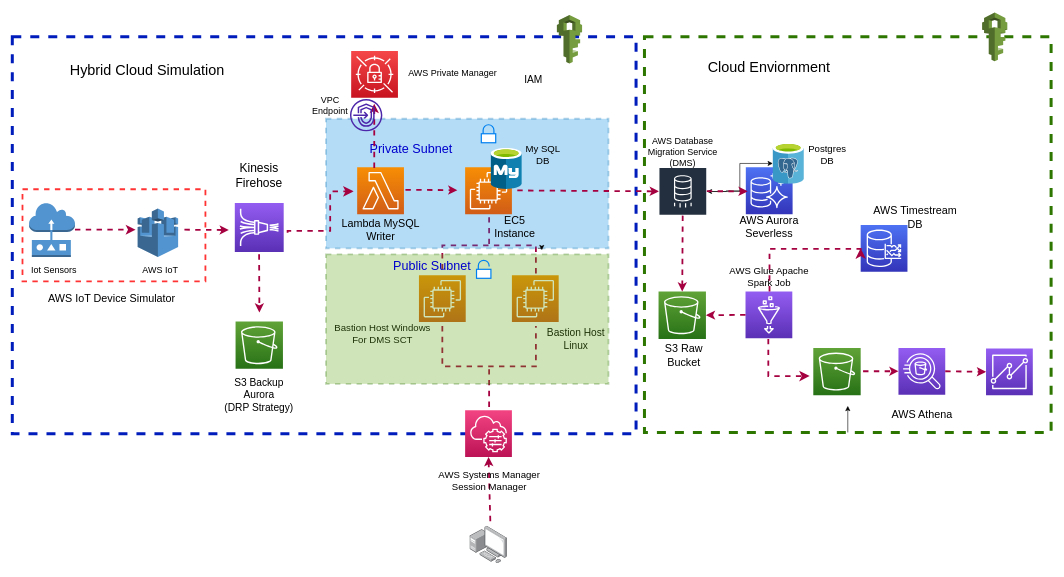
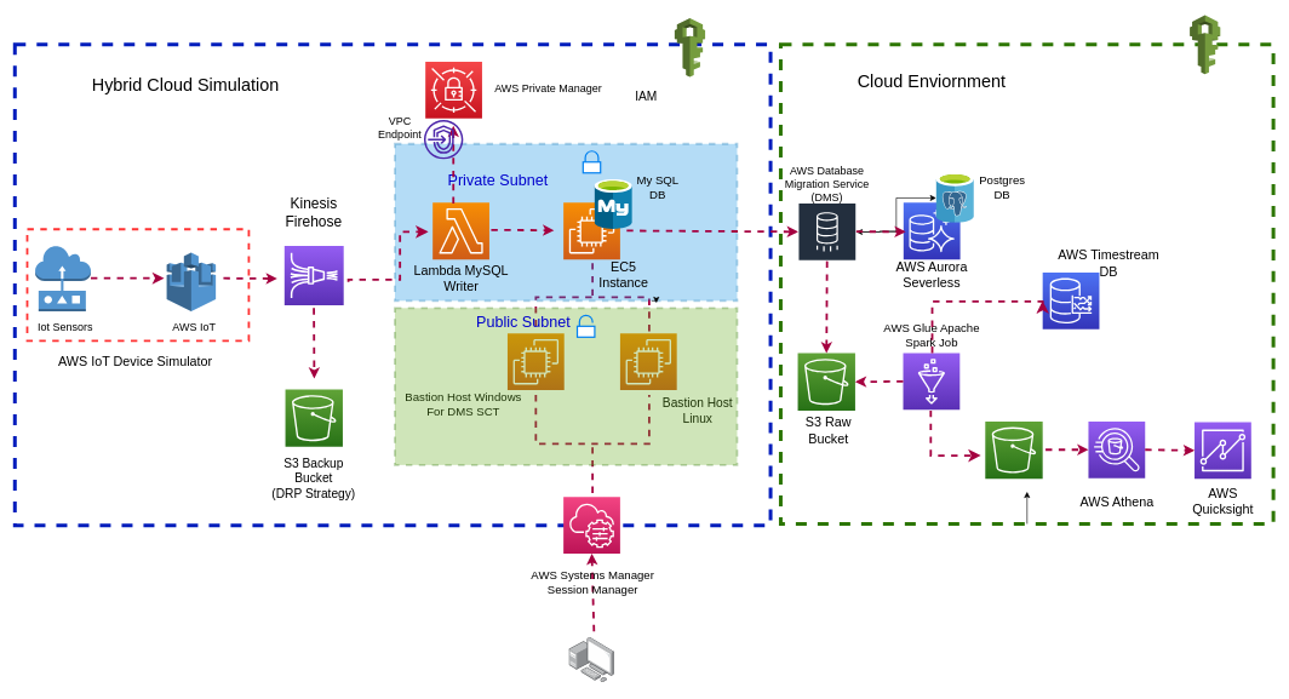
- <mxCell id="33" value="&lt;font style=&quot;font-size: 24px;&quot; color=&quot;#000000&quot;&gt;Hybrid Cloud Simulation&lt;/font&gt;" style="text;html=1;strokeColor=none;fillColor=none;align=center;verticalAlign=middle;whiteSpace=wrap;rounded=0;" vertex="1" parent="1"><mxGeometry x="56" y="101" width="378" height="30" as="geometry" /></mxCell>
+ <mxCell id="33" value="&lt;font style=&quot;font-size: 24px;&quot; color=&quot;#000000&quot;&gt;Hybrid Cloud Simulation&lt;/font&gt;" style="text;html=1;strokeColor=none;fillColor=none;align=center;verticalAlign=middle;whiteSpace=wrap;rounded=0;" vertex="1" parent="1"><mxGeometry x="66" y="101" width="378" height="30" as="geometry" /></mxCell>
- <mxCell id="25" value="&lt;font style=&quot;font-size: 17px;&quot; color=&quot;#000000&quot;&gt;S3 Backup Aurora &lt;br&gt;(DRP Strategy)&lt;/font&gt;" style="text;html=1;strokeColor=none;fillColor=none;align=center;verticalAlign=middle;whiteSpace=wrap;rounded=0;" parent="1" vertex="1"><mxGeometry x="365.37" y="618" width="132.75" height="79" as="geometry" /></mxCell>
+ <mxCell id="25" value="&lt;font style=&quot;font-size: 17px;&quot; color=&quot;#000000&quot;&gt;S3 Backup Bucket &lt;br&gt;(DRP Strategy)&lt;/font&gt;" style="text;html=1;strokeColor=none;fillColor=none;align=center;verticalAlign=middle;whiteSpace=wrap;rounded=0;" parent="1" vertex="1"><mxGeometry x="365.37" y="618" width="132.75" height="79" as="geometry" /></mxCell>
+ <mxCell id="68" value="&lt;font style=&quot;font-size: 18px;&quot; color=&quot;#000000&quot;&gt;AWS Quicksight&lt;/font&gt;" style="text;html=1;strokeColor=none;fillColor=none;align=center;verticalAlign=middle;whiteSpace=wrap;rounded=0;strokeWidth=1;" vertex="1" parent="1"><mxGeometry x="1622.5" y="675" width="120" height="30" as="geometry" /></mxCell>
